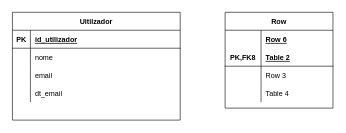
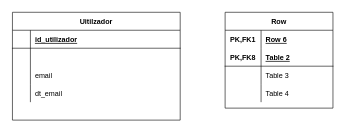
- <mxCell id="4" value="PK" style="shape=partialRectangle;connectable=0;fillColor=none;top=0;left=0;bottom=0;right=0;fontStyle=1;overflow=hidden;" vertex="1" parent="3"><mxGeometry width="30" height="30" as="geometry" /></mxCell>
+ <mxCell id="17" value="PK,FK1" style="shape=partialRectangle;connectable=0;fillColor=none;top=0;left=0;bottom=0;right=0;fontStyle=1;overflow=hidden;" vertex="1" parent="16"><mxGeometry width="60" height="30" as="geometry" /></mxCell>
- <mxCell id="8" value="nome" style="shape=partialRectangle;connectable=0;fillColor=none;top=0;left=0;bottom=0;right=0;align=left;spacingLeft=6;overflow=hidden;" vertex="1" parent="6"><mxGeometry x="30" width="250" height="30" as="geometry" /></mxCell>
- <mxCell id="24" value="Row 3" style="shape=partialRectangle;connectable=0;fillColor=none;top=0;left=0;bottom=0;right=0;align=left;spacingLeft=6;overflow=hidden;" vertex="1" parent="22"><mxGeometry x="60" width="120" height="30" as="geometry" /></mxCell>
+ <mxCell id="24" value="Table 3" style="shape=partialRectangle;connectable=0;fillColor=none;top=0;left=0;bottom=0;right=0;align=left;spacingLeft=6;overflow=hidden;" vertex="1" parent="22"><mxGeometry x="60" width="120" height="30" as="geometry" /></mxCell>
